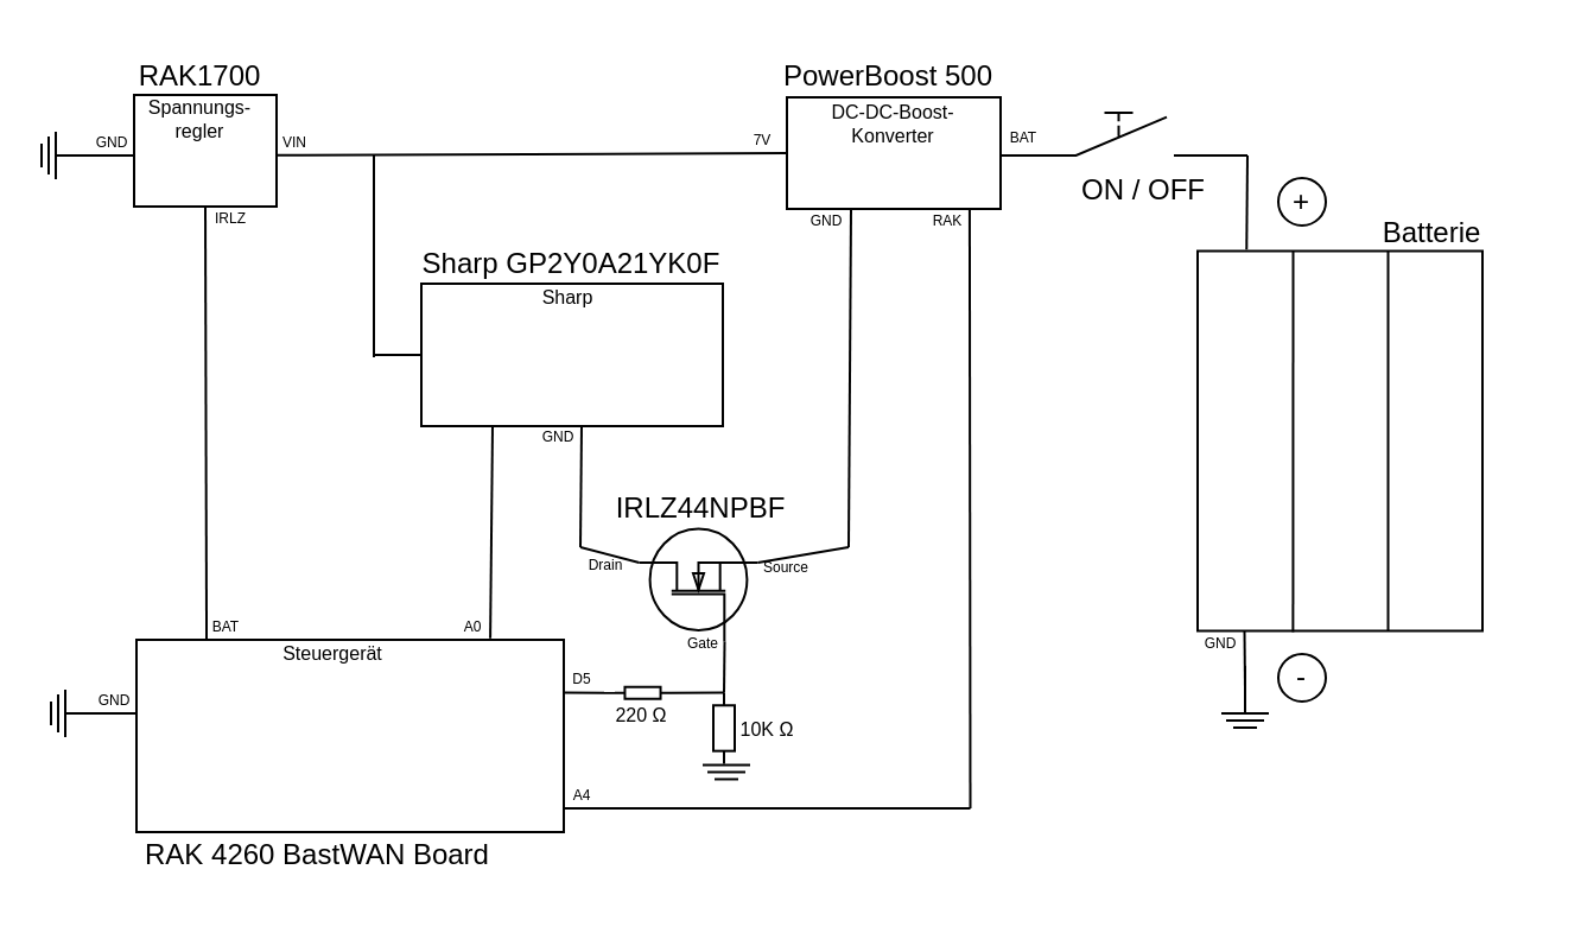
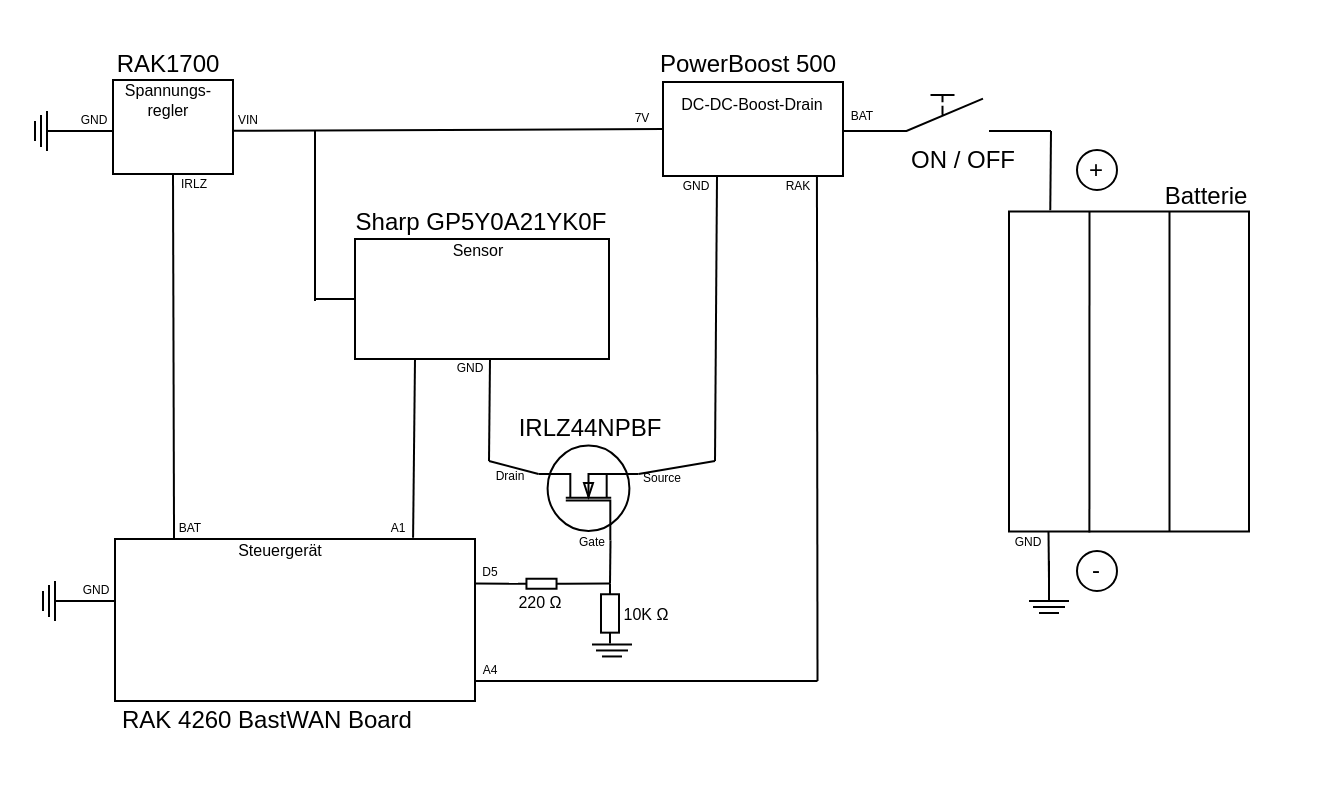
- <mxCell id="43" value="&lt;font style=&quot;font-size: 8px;&quot;&gt;DC-DC-Boost-Konverter&lt;/font&gt;" style="text;html=1;align=center;verticalAlign=middle;whiteSpace=wrap;rounded=0;fontSize=6;" parent="1" vertex="1"><mxGeometry x="336" y="46.5" width="80" height="10" as="geometry" /></mxCell>
+ <mxCell id="43" value="&lt;font style=&quot;font-size: 8px;&quot;&gt;DC-DC-Boost-Drain&lt;/font&gt;" style="text;html=1;align=center;verticalAlign=middle;whiteSpace=wrap;rounded=0;fontSize=6;" parent="1" vertex="1"><mxGeometry x="336" y="46.5" width="80" height="10" as="geometry" /></mxCell>
- <mxCell id="27" value="Sharp GP2Y0A21YK0F" style="text;html=1;align=center;verticalAlign=middle;whiteSpace=wrap;rounded=0;" parent="1" vertex="1"><mxGeometry x="164" y="99" width="153" height="23" as="geometry" /></mxCell>
+ <mxCell id="27" value="Sharp GP5Y0A21YK0F" style="text;html=1;align=center;verticalAlign=middle;whiteSpace=wrap;rounded=0;" parent="1" vertex="1"><mxGeometry x="164" y="99" width="153" height="23" as="geometry" /></mxCell>
- <mxCell id="44" value="&lt;font style=&quot;font-size: 8px;&quot;&gt;Sharp&lt;/font&gt;" style="text;html=1;align=center;verticalAlign=middle;whiteSpace=wrap;rounded=0;fontSize=6;" parent="1" vertex="1"><mxGeometry x="198.5" y="120" width="80" height="10" as="geometry" /></mxCell>
+ <mxCell id="44" value="&lt;font style=&quot;font-size: 8px;&quot;&gt;Sensor&lt;/font&gt;" style="text;html=1;align=center;verticalAlign=middle;whiteSpace=wrap;rounded=0;fontSize=6;" parent="1" vertex="1"><mxGeometry x="198.5" y="120" width="80" height="10" as="geometry" /></mxCell>
- <mxCell id="29" value="A0" style="text;html=1;align=center;verticalAlign=middle;whiteSpace=wrap;rounded=0;fontSize=6;" parent="1" vertex="1"><mxGeometry x="189" y="259" width="20" height="10" as="geometry" /></mxCell>
+ <mxCell id="29" value="A1" style="text;html=1;align=center;verticalAlign=middle;whiteSpace=wrap;rounded=0;fontSize=6;" parent="1" vertex="1"><mxGeometry x="189" y="259" width="20" height="10" as="geometry" /></mxCell>
